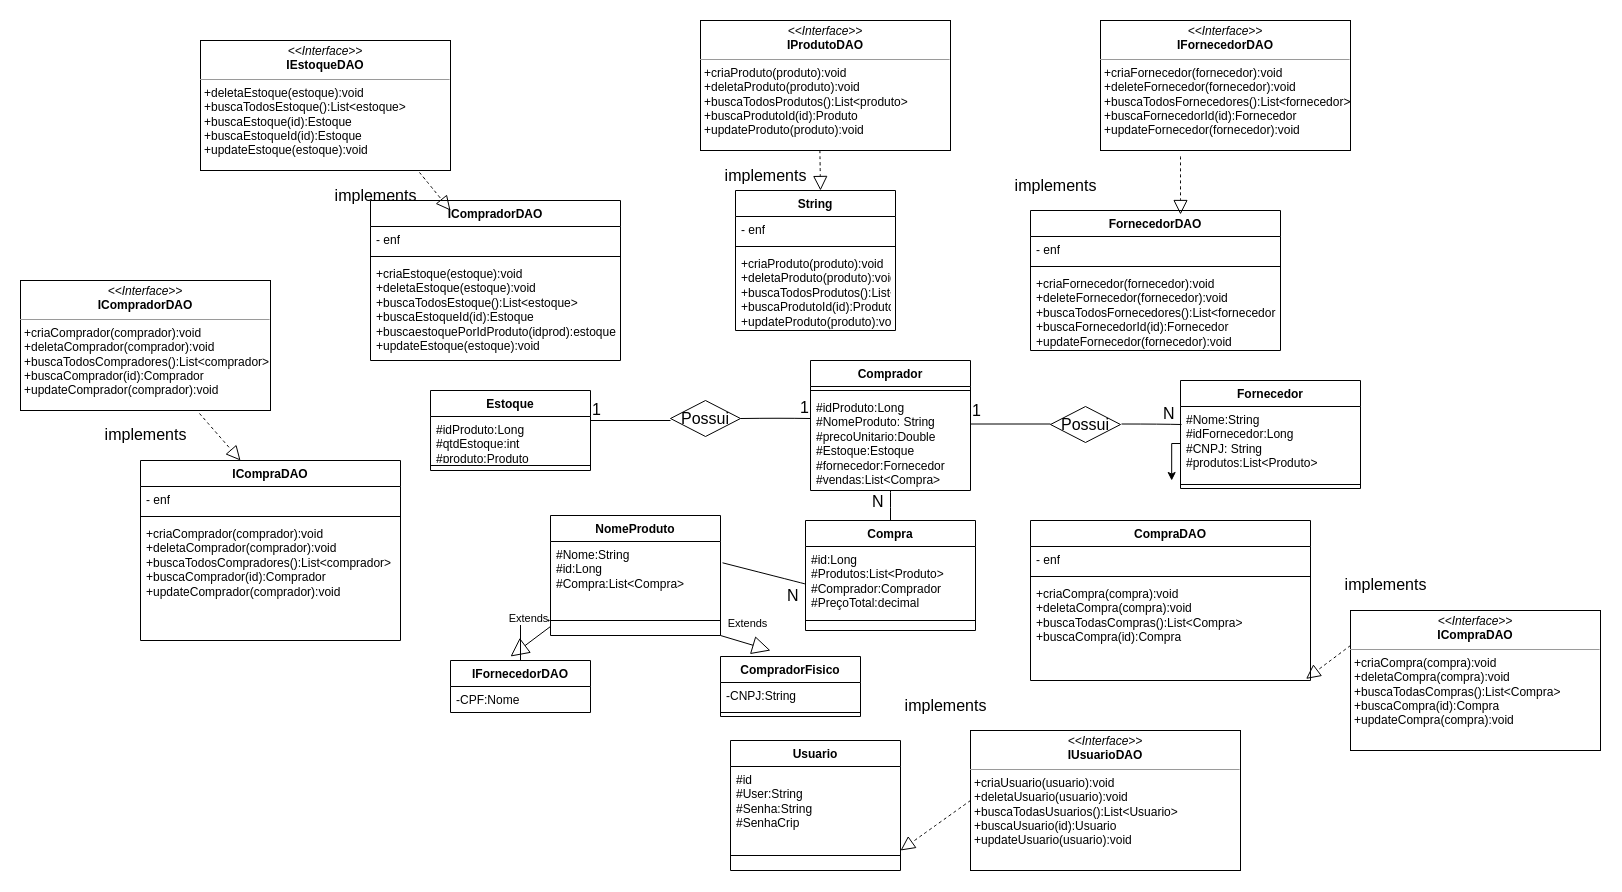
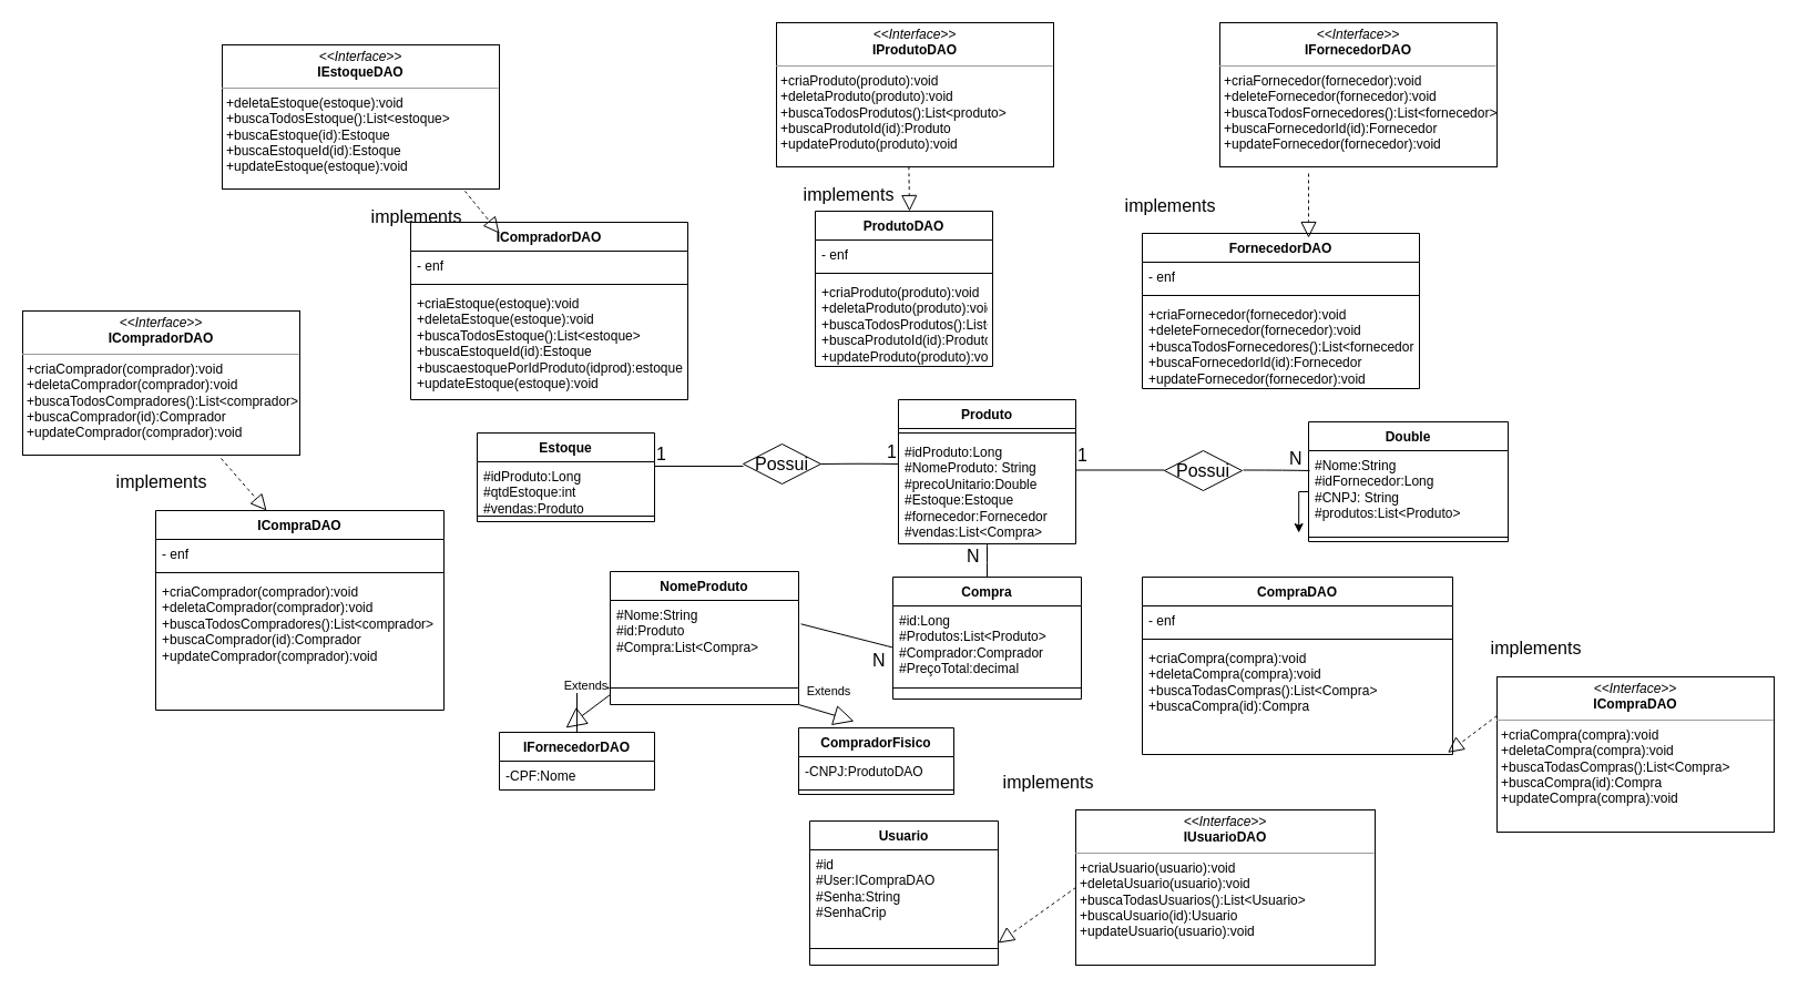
- <mxCell id="60" value="String" style="swimlane;fontStyle=1;align=center;verticalAlign=top;childLayout=stackLayout;horizontal=1;startSize=26;horizontalStack=0;resizeParent=1;resizeParentMax=0;resizeLast=0;collapsible=1;marginBottom=0;whiteSpace=wrap;html=1;" vertex="1" parent="1"><mxGeometry x="735" y="190" width="160" height="140" as="geometry" /></mxCell>
+ <mxCell id="60" value="ProdutoDAO" style="swimlane;fontStyle=1;align=center;verticalAlign=top;childLayout=stackLayout;horizontal=1;startSize=26;horizontalStack=0;resizeParent=1;resizeParentMax=0;resizeLast=0;collapsible=1;marginBottom=0;whiteSpace=wrap;html=1;" vertex="1" parent="1"><mxGeometry x="735" y="190" width="160" height="140" as="geometry" /></mxCell>
- <mxCell id="6" value="Comprador" style="swimlane;fontStyle=1;align=center;verticalAlign=top;childLayout=stackLayout;horizontal=1;startSize=26;horizontalStack=0;resizeParent=1;resizeParentMax=0;resizeLast=0;collapsible=1;marginBottom=0;whiteSpace=wrap;html=1;" vertex="1" parent="1"><mxGeometry x="810" y="360" width="160" height="130" as="geometry" /></mxCell>
+ <mxCell id="6" value="Produto" style="swimlane;fontStyle=1;align=center;verticalAlign=top;childLayout=stackLayout;horizontal=1;startSize=26;horizontalStack=0;resizeParent=1;resizeParentMax=0;resizeLast=0;collapsible=1;marginBottom=0;whiteSpace=wrap;html=1;" vertex="1" parent="1"><mxGeometry x="810" y="360" width="160" height="130" as="geometry" /></mxCell>
- <mxCell id="2" value="Fornecedor" style="swimlane;fontStyle=1;align=center;verticalAlign=top;childLayout=stackLayout;horizontal=1;startSize=26;horizontalStack=0;resizeParent=1;resizeParentMax=0;resizeLast=0;collapsible=1;marginBottom=0;whiteSpace=wrap;html=1;" vertex="1" parent="1"><mxGeometry x="1180" y="380" width="180" height="108" as="geometry" /></mxCell>
+ <mxCell id="2" value="Double" style="swimlane;fontStyle=1;align=center;verticalAlign=top;childLayout=stackLayout;horizontal=1;startSize=26;horizontalStack=0;resizeParent=1;resizeParentMax=0;resizeLast=0;collapsible=1;marginBottom=0;whiteSpace=wrap;html=1;" vertex="1" parent="1"><mxGeometry x="1180" y="380" width="180" height="108" as="geometry" /></mxCell>
- <mxCell id="10" value="#idProduto:Long&lt;br&gt;#qtdEstoque:int&lt;br&gt;#produto:Produto" style="text;strokeColor=none;fillColor=none;align=left;verticalAlign=top;spacingLeft=4;spacingRight=4;overflow=hidden;rotatable=0;points=[[0,0.5],[1,0.5]];portConstraint=eastwest;whiteSpace=wrap;html=1;" vertex="1" parent="9"><mxGeometry y="26" width="160" height="44" as="geometry" /></mxCell>
+ <mxCell id="10" value="#idProduto:Long&lt;br&gt;#qtdEstoque:int&lt;br&gt;#vendas:Produto" style="text;strokeColor=none;fillColor=none;align=left;verticalAlign=top;spacingLeft=4;spacingRight=4;overflow=hidden;rotatable=0;points=[[0,0.5],[1,0.5]];portConstraint=eastwest;whiteSpace=wrap;html=1;" vertex="1" parent="9"><mxGeometry y="26" width="160" height="44" as="geometry" /></mxCell>
- <mxCell id="49" value="#Nome:String&lt;br&gt;#id:Long&lt;br&gt;#Compra:List&amp;lt;Compra&amp;gt;" style="text;strokeColor=none;fillColor=none;align=left;verticalAlign=top;spacingLeft=4;spacingRight=4;overflow=hidden;rotatable=0;points=[[0,0.5],[1,0.5]];portConstraint=eastwest;whiteSpace=wrap;html=1;" vertex="1" parent="48"><mxGeometry y="26" width="170" height="64" as="geometry" /></mxCell>
+ <mxCell id="49" value="#Nome:String&lt;br&gt;#id:Produto&lt;br&gt;#Compra:List&amp;lt;Compra&amp;gt;" style="text;strokeColor=none;fillColor=none;align=left;verticalAlign=top;spacingLeft=4;spacingRight=4;overflow=hidden;rotatable=0;points=[[0,0.5],[1,0.5]];portConstraint=eastwest;whiteSpace=wrap;html=1;" vertex="1" parent="48"><mxGeometry y="26" width="170" height="64" as="geometry" /></mxCell>
- <mxCell id="16" value="-CNPJ:String" style="text;strokeColor=none;fillColor=none;align=left;verticalAlign=top;spacingLeft=4;spacingRight=4;overflow=hidden;rotatable=0;points=[[0,0.5],[1,0.5]];portConstraint=eastwest;whiteSpace=wrap;html=1;" vertex="1" parent="15"><mxGeometry y="26" width="140" height="26" as="geometry" /></mxCell>
+ <mxCell id="16" value="-CNPJ:ProdutoDAO" style="text;strokeColor=none;fillColor=none;align=left;verticalAlign=top;spacingLeft=4;spacingRight=4;overflow=hidden;rotatable=0;points=[[0,0.5],[1,0.5]];portConstraint=eastwest;whiteSpace=wrap;html=1;" vertex="1" parent="15"><mxGeometry y="26" width="140" height="26" as="geometry" /></mxCell>
- <mxCell id="84" value="#id&lt;br&gt;#User:String&lt;br&gt;#Senha:String&lt;br&gt;#SenhaCrip" style="text;strokeColor=none;fillColor=none;align=left;verticalAlign=top;spacingLeft=4;spacingRight=4;overflow=hidden;rotatable=0;points=[[0,0.5],[1,0.5]];portConstraint=eastwest;whiteSpace=wrap;html=1;" vertex="1" parent="83"><mxGeometry y="26" width="170" height="74" as="geometry" /></mxCell>
+ <mxCell id="84" value="#id&lt;br&gt;#User:ICompraDAO&lt;br&gt;#Senha:String&lt;br&gt;#SenhaCrip" style="text;strokeColor=none;fillColor=none;align=left;verticalAlign=top;spacingLeft=4;spacingRight=4;overflow=hidden;rotatable=0;points=[[0,0.5],[1,0.5]];portConstraint=eastwest;whiteSpace=wrap;html=1;" vertex="1" parent="83"><mxGeometry y="26" width="170" height="74" as="geometry" /></mxCell>
